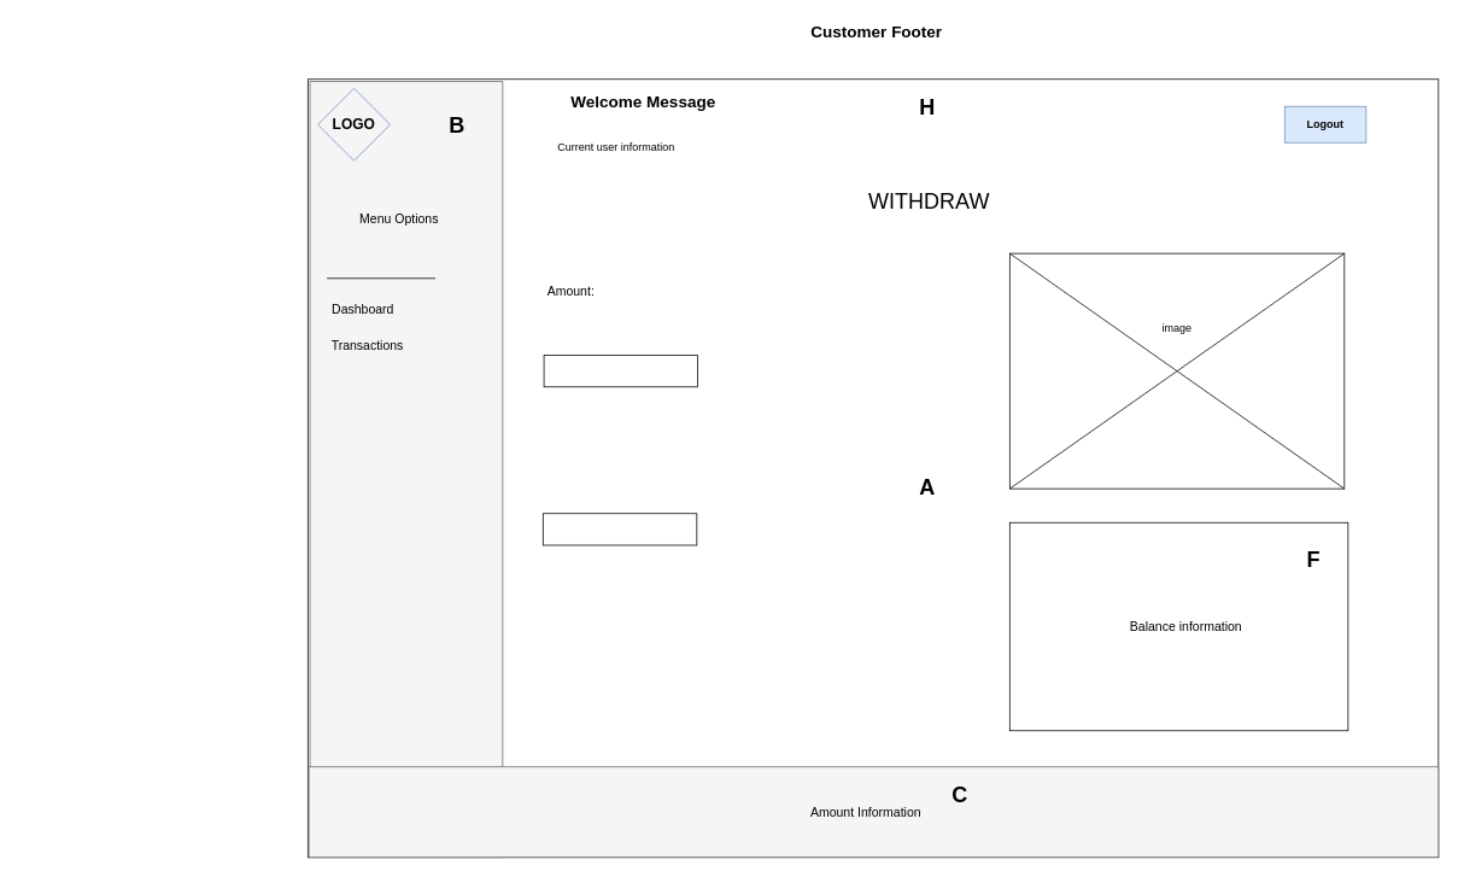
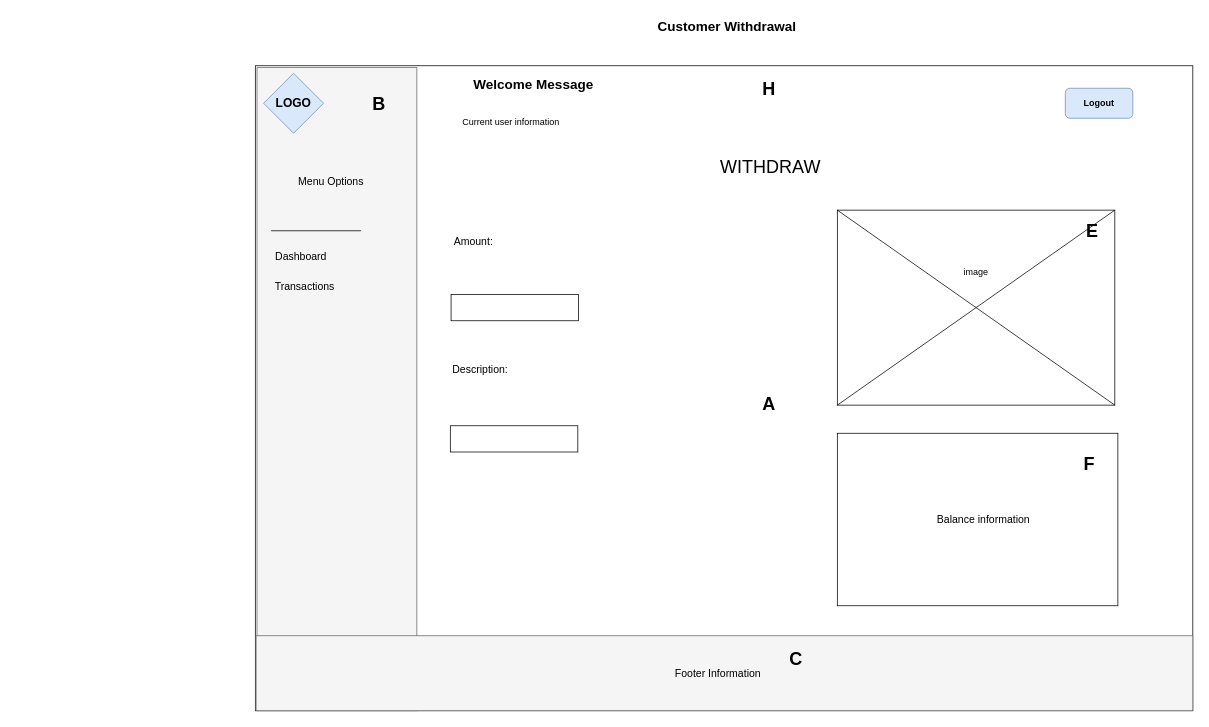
- <mxCell id="2" value="&lt;font style=&quot;font-size: 18px;&quot;&gt;&lt;b&gt;Customer Footer&lt;/b&gt;&lt;/font&gt;" style="text;html=1;align=center;verticalAlign=middle;whiteSpace=wrap;rounded=0;" parent="1" vertex="1"><mxGeometry x="853.93" y="20" width="230" height="30" as="geometry" /></mxCell>
+ <mxCell id="2" value="&lt;font style=&quot;font-size: 18px;&quot;&gt;&lt;b&gt;Customer Withdrawal&lt;/b&gt;&lt;/font&gt;" style="text;html=1;align=center;verticalAlign=middle;whiteSpace=wrap;rounded=0;" parent="1" vertex="1"><mxGeometry x="853.93" y="20" width="230" height="30" as="geometry" /></mxCell>
- <mxCell id="5" value="&lt;font size=&quot;3&quot;&gt;&lt;b&gt;LOGO&lt;/b&gt;&lt;/font&gt;" style="rhombus;whiteSpace=wrap;html=1;fillColor=#f5f5f5;strokeColor=#6c8ebf;" parent="1" vertex="1"><mxGeometry x="350.93" y="97" width="80" height="80" as="geometry" /></mxCell>
+ <mxCell id="5" value="&lt;font size=&quot;3&quot;&gt;&lt;b&gt;LOGO&lt;/b&gt;&lt;/font&gt;" style="rhombus;whiteSpace=wrap;html=1;fillColor=#dae8fc;strokeColor=#6c8ebf;" parent="1" vertex="1"><mxGeometry x="350.93" y="97" width="80" height="80" as="geometry" /></mxCell>
- <mxCell id="6" value="&lt;b&gt;Logout&lt;/b&gt;" style="rounded=0;whiteSpace=wrap;html=1;fillColor=#dae8fc;strokeColor=#6c8ebf;" parent="1" vertex="1"><mxGeometry x="1419.93" y="117" width="90" height="40" as="geometry" /></mxCell>
+ <mxCell id="6" value="&lt;b&gt;Logout&lt;/b&gt;" style="whiteSpace=wrap;html=1;fillColor=#dae8fc;strokeColor=#6c8ebf;rounded=1;" parent="1" vertex="1"><mxGeometry x="1419.93" y="117" width="90" height="40" as="geometry" /></mxCell>
+ <mxCell id="29" value="&lt;h1 style=&quot;margin-top: 0px;&quot;&gt;E&lt;/h1&gt;" style="text;html=1;whiteSpace=wrap;overflow=hidden;rounded=0;align=center;" parent="1" vertex="1"><mxGeometry x="1440.93" y="287" width="30" height="40" as="geometry" /></mxCell>
+ <mxCell id="18" value="&lt;font style=&quot;font-size: 14px;&quot;&gt;Description:&lt;/font&gt;" style="text;html=1;align=center;verticalAlign=middle;whiteSpace=wrap;rounded=0;" parent="1" vertex="1"><mxGeometry x="609.93" y="477" width="60" height="30" as="geometry" /></mxCell>
- <mxCell id="8" value="&lt;font style=&quot;font-size: 14px;&quot;&gt;Amount Information&lt;/font&gt;" style="text;html=1;align=center;verticalAlign=middle;whiteSpace=wrap;rounded=0;" parent="1" vertex="1"><mxGeometry x="893.93" y="882" width="126" height="30" as="geometry" /></mxCell>
+ <mxCell id="8" value="&lt;font style=&quot;font-size: 14px;&quot;&gt;Footer Information&lt;/font&gt;" style="text;html=1;align=center;verticalAlign=middle;whiteSpace=wrap;rounded=0;" parent="1" vertex="1"><mxGeometry x="893.93" y="882" width="126" height="30" as="geometry" /></mxCell>
